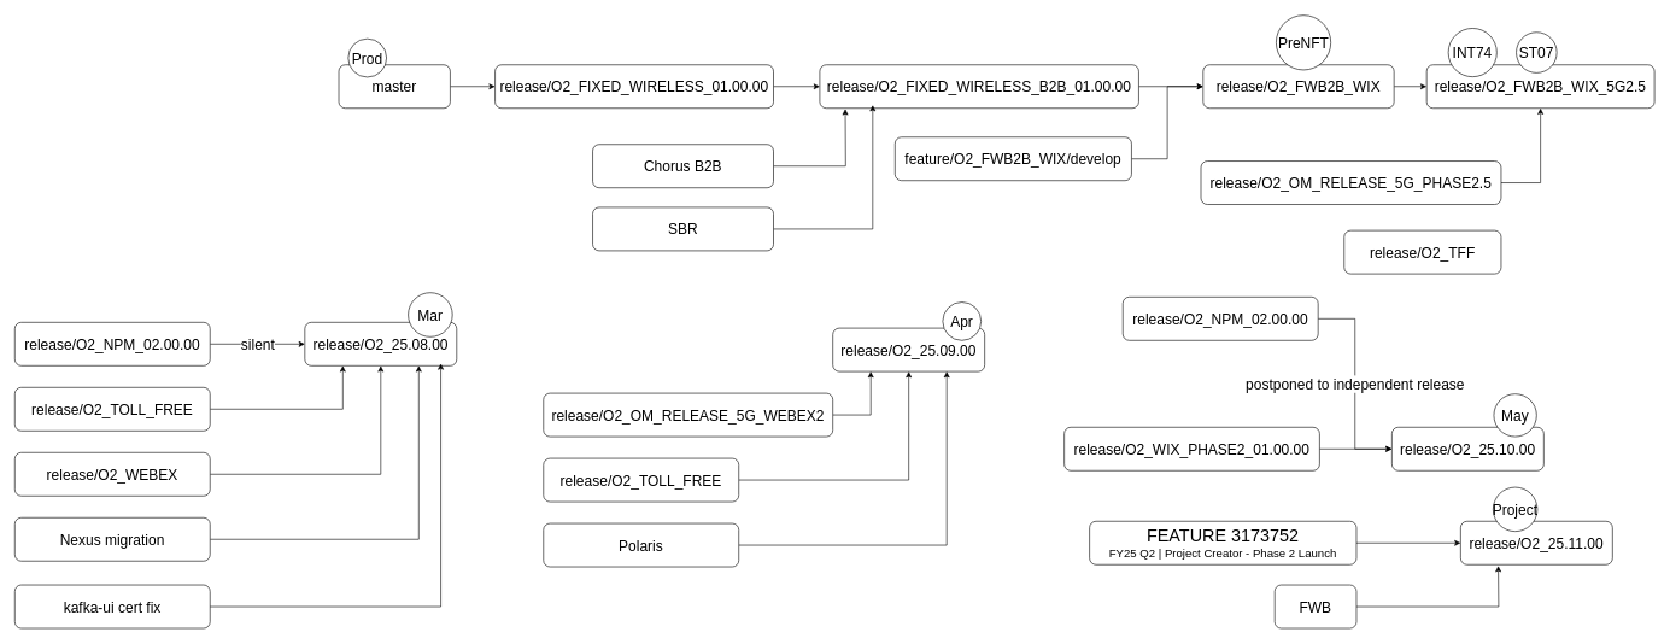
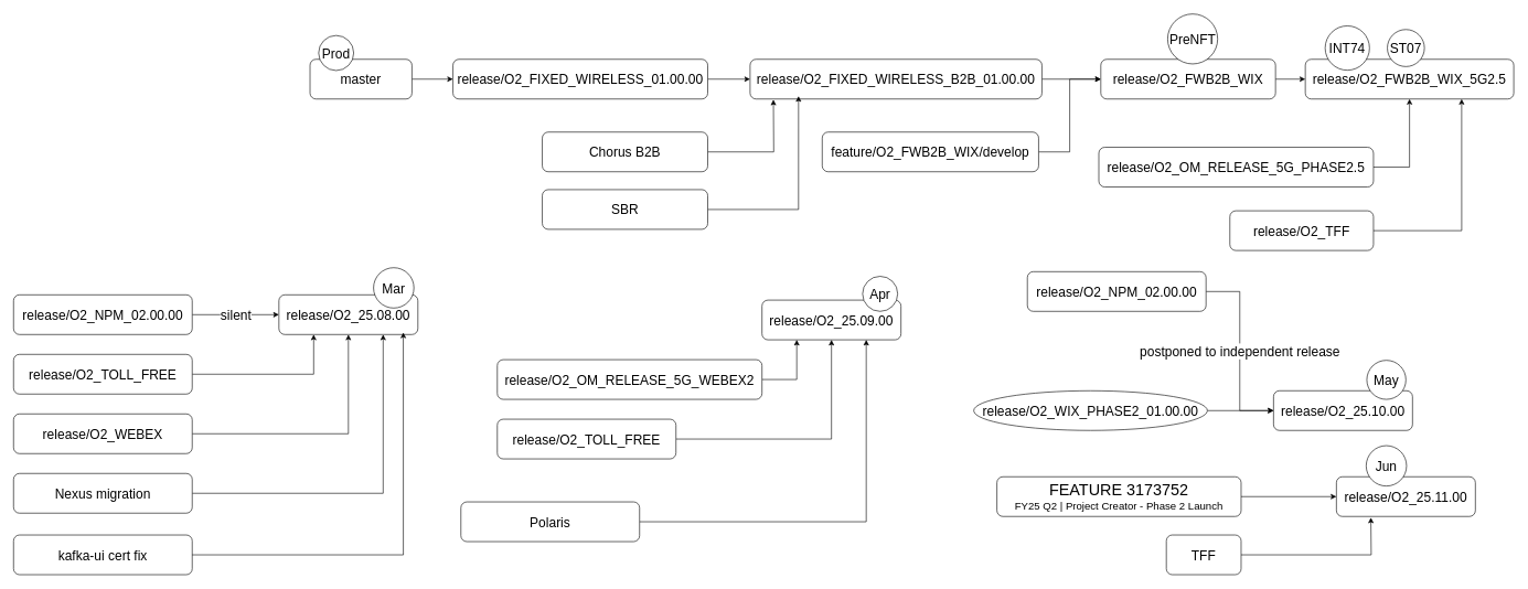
+ <mxCell id="55" style="edgeStyle=orthogonalEdgeStyle;rounded=0;orthogonalLoop=1;jettySize=auto;html=1;exitX=1;exitY=0.5;exitDx=0;exitDy=0;entryX=0.75;entryY=1;entryDx=0;entryDy=0;" edge="1" parent="1" source="56" target="8"><mxGeometry relative="1" as="geometry" /></mxCell>
- <mxCell id="15" value="feature/O2_FWB2B_WIX/develop" style="rounded=1;whiteSpace=wrap;html=1;fontSize=20;" parent="1" vertex="1"><mxGeometry x="1237" y="189" width="327" height="60" as="geometry" /></mxCell>
+ <mxCell id="15" value="feature/O2_FWB2B_WIX/develop" style="rounded=1;whiteSpace=wrap;html=1;fontSize=20;" parent="1" vertex="1"><mxGeometry x="1242" y="199" width="327" height="60" as="geometry" /></mxCell>
- <mxCell id="12" value="release/O2_WIX_PHASE2_01.00.00" style="rounded=1;whiteSpace=wrap;html=1;fontSize=20;" parent="1" vertex="1"><mxGeometry x="1471" y="590" width="353" height="60" as="geometry" /></mxCell>
+ <mxCell id="12" value="release/O2_WIX_PHASE2_01.00.00" style="ellipse;whiteSpace=wrap;html=1;fontSize=20;" parent="1" vertex="1"><mxGeometry x="1471" y="590" width="353" height="60" as="geometry" /></mxCell>
- <mxCell id="44" value="Project" style="ellipse;whiteSpace=wrap;html=1;aspect=fixed;fontSize=20;" parent="1" vertex="1"><mxGeometry x="2064" y="673" width="61" height="61" as="geometry" /></mxCell>
+ <mxCell id="44" value="Jun" style="ellipse;whiteSpace=wrap;html=1;aspect=fixed;fontSize=20;" parent="1" vertex="1"><mxGeometry x="2064" y="673" width="61" height="61" as="geometry" /></mxCell>
- <mxCell id="33" value="Polaris" style="rounded=1;whiteSpace=wrap;html=1;fontSize=20;" parent="1" vertex="1"><mxGeometry x="751" y="723" width="270" height="60" as="geometry" /></mxCell>
+ <mxCell id="33" value="Polaris" style="rounded=1;whiteSpace=wrap;html=1;fontSize=20;" parent="1" vertex="1"><mxGeometry x="696" y="758" width="270" height="60" as="geometry" /></mxCell>
- <mxCell id="52" value="FWB" style="rounded=1;whiteSpace=wrap;html=1;fontSize=20;" parent="1" vertex="1"><mxGeometry x="1762" y="808" width="113" height="60" as="geometry" /></mxCell>
+ <mxCell id="52" value="TFF" style="rounded=1;whiteSpace=wrap;html=1;fontSize=20;" parent="1" vertex="1"><mxGeometry x="1762" y="808" width="113" height="60" as="geometry" /></mxCell>
